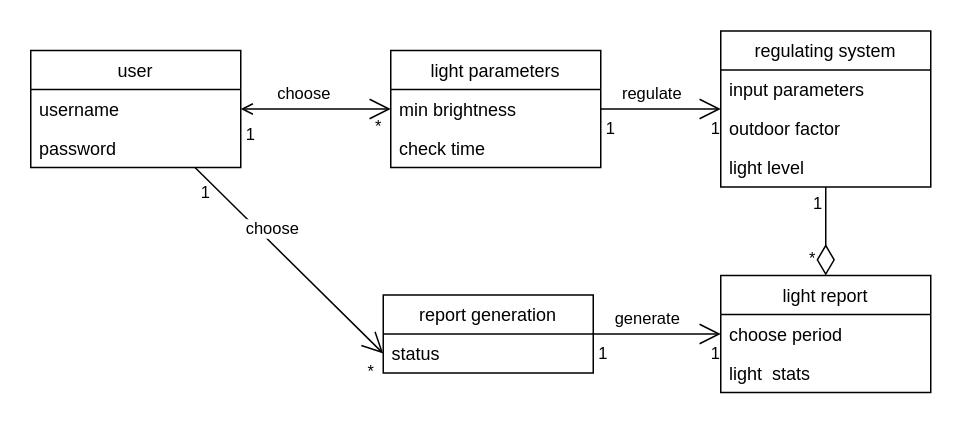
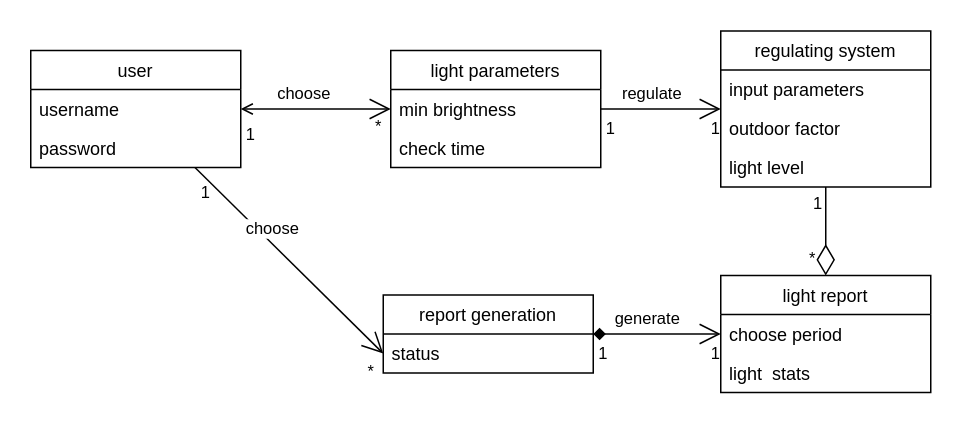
- <mxCell id="32" value="" style="endArrow=none;html=1;startSize=12;startArrow=open;startFill=0;" edge="1" parent="1" source="19" target="25"><mxGeometry relative="1" as="geometry"><mxPoint x="440" y="182" as="sourcePoint" /><mxPoint x="360" y="182" as="targetPoint" /></mxGeometry></mxCell>
+ <mxCell id="32" value="" style="endArrow=diamond;html=1;startSize=12;startArrow=open;startFill=0;" edge="1" parent="1" source="19" target="25"><mxGeometry relative="1" as="geometry"><mxPoint x="440" y="182" as="sourcePoint" /><mxPoint x="360" y="182" as="targetPoint" /></mxGeometry></mxCell>
